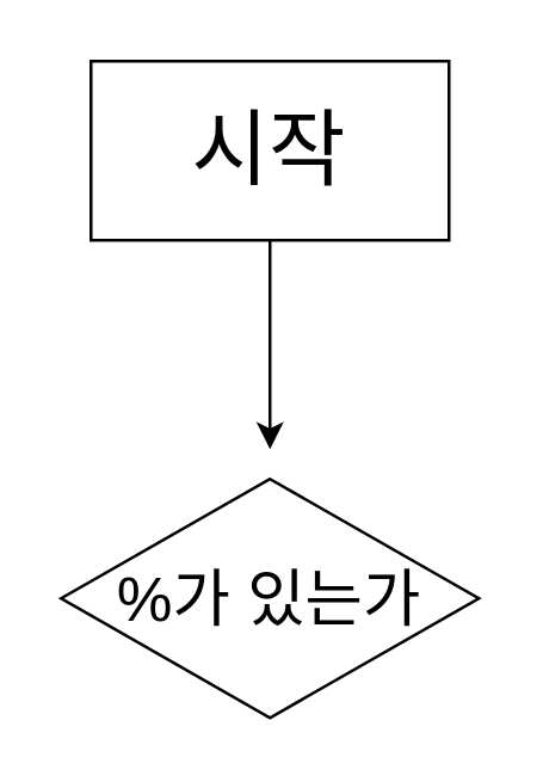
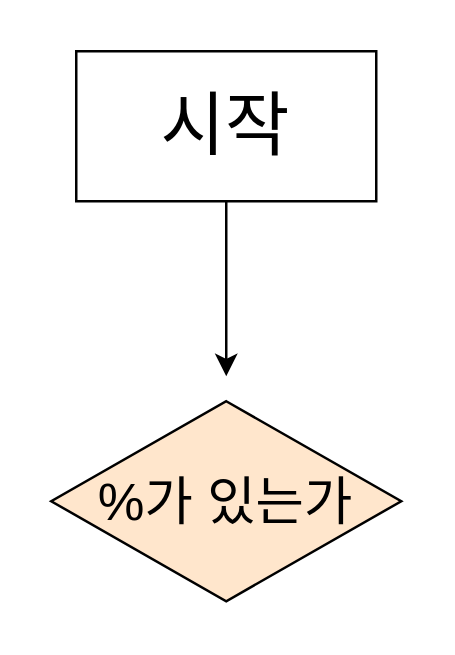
- <mxCell id="4" value="&lt;font style=&quot;font-size: 21px&quot;&gt;%가 있는가&lt;/font&gt;" style="rhombus;whiteSpace=wrap;html=1;" parent="1" vertex="1"><mxGeometry x="20" y="160" width="140" height="80" as="geometry" /></mxCell>
+ <mxCell id="4" value="&lt;font style=&quot;font-size: 21px&quot;&gt;%가 있는가&lt;/font&gt;" style="rhombus;whiteSpace=wrap;html=1;fillColor=#ffe6cc;" parent="1" vertex="1"><mxGeometry x="20" y="160" width="140" height="80" as="geometry" /></mxCell>
